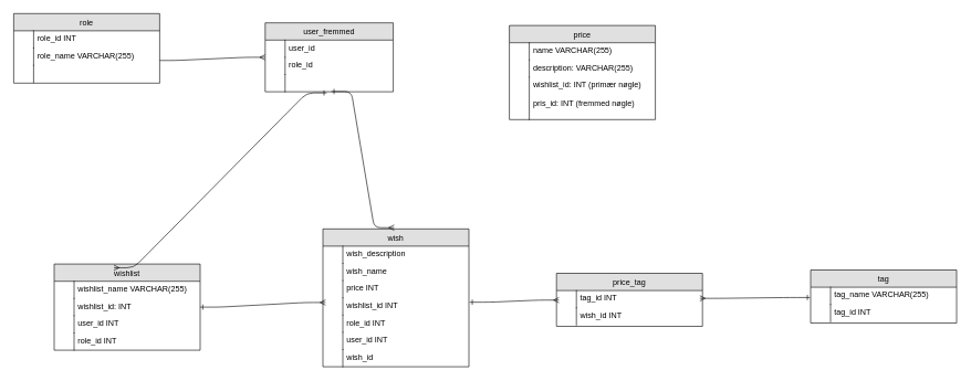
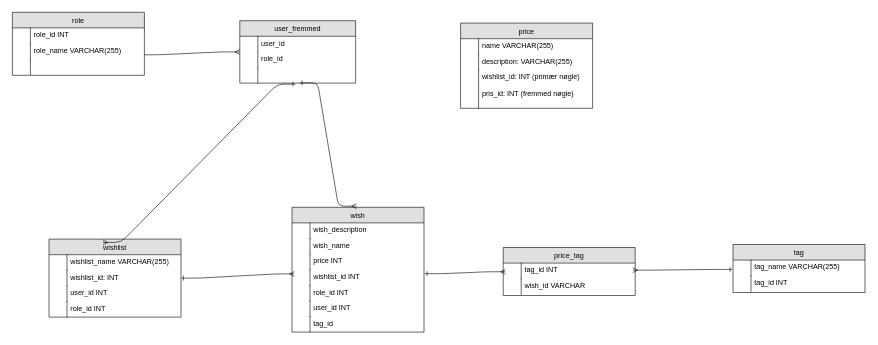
- <mxCell id="57" value="wish_id INT" style="shape=partialRectangle;top=0;left=0;right=0;bottom=0;align=left;verticalAlign=top;spacingTop=-2;fillColor=none;spacingLeft=34;spacingRight=4;overflow=hidden;rotatable=0;points=[[0,0.5],[1,0.5]];portConstraint=eastwest;dropTarget=0;" vertex="1" parent="54"><mxGeometry y="52" width="220" height="26" as="geometry" /></mxCell>
+ <mxCell id="57" value="wish_id VARCHAR" style="shape=partialRectangle;top=0;left=0;right=0;bottom=0;align=left;verticalAlign=top;spacingTop=-2;fillColor=none;spacingLeft=34;spacingRight=4;overflow=hidden;rotatable=0;points=[[0,0.5],[1,0.5]];portConstraint=eastwest;dropTarget=0;" vertex="1" parent="54"><mxGeometry y="52" width="220" height="26" as="geometry" /></mxCell>
- <mxCell id="37" value="wish_id" style="shape=partialRectangle;top=0;left=0;right=0;bottom=0;align=left;verticalAlign=top;spacingTop=-2;fillColor=none;spacingLeft=34;spacingRight=4;overflow=hidden;rotatable=0;points=[[0,0.5],[1,0.5]];portConstraint=eastwest;dropTarget=0;" vertex="1" parent="24"><mxGeometry y="182" width="220" height="26" as="geometry" /></mxCell>
+ <mxCell id="37" value="tag_id" style="shape=partialRectangle;top=0;left=0;right=0;bottom=0;align=left;verticalAlign=top;spacingTop=-2;fillColor=none;spacingLeft=34;spacingRight=4;overflow=hidden;rotatable=0;points=[[0,0.5],[1,0.5]];portConstraint=eastwest;dropTarget=0;" vertex="1" parent="24"><mxGeometry y="182" width="220" height="26" as="geometry" /></mxCell>
